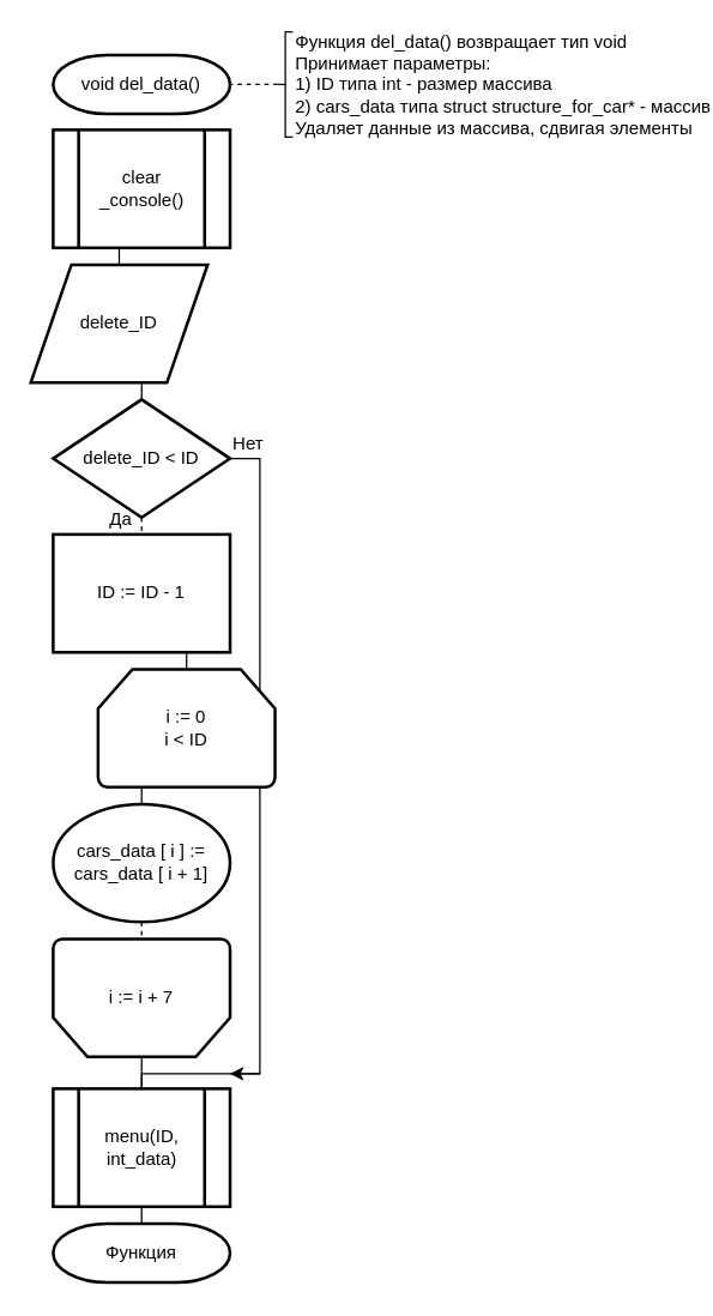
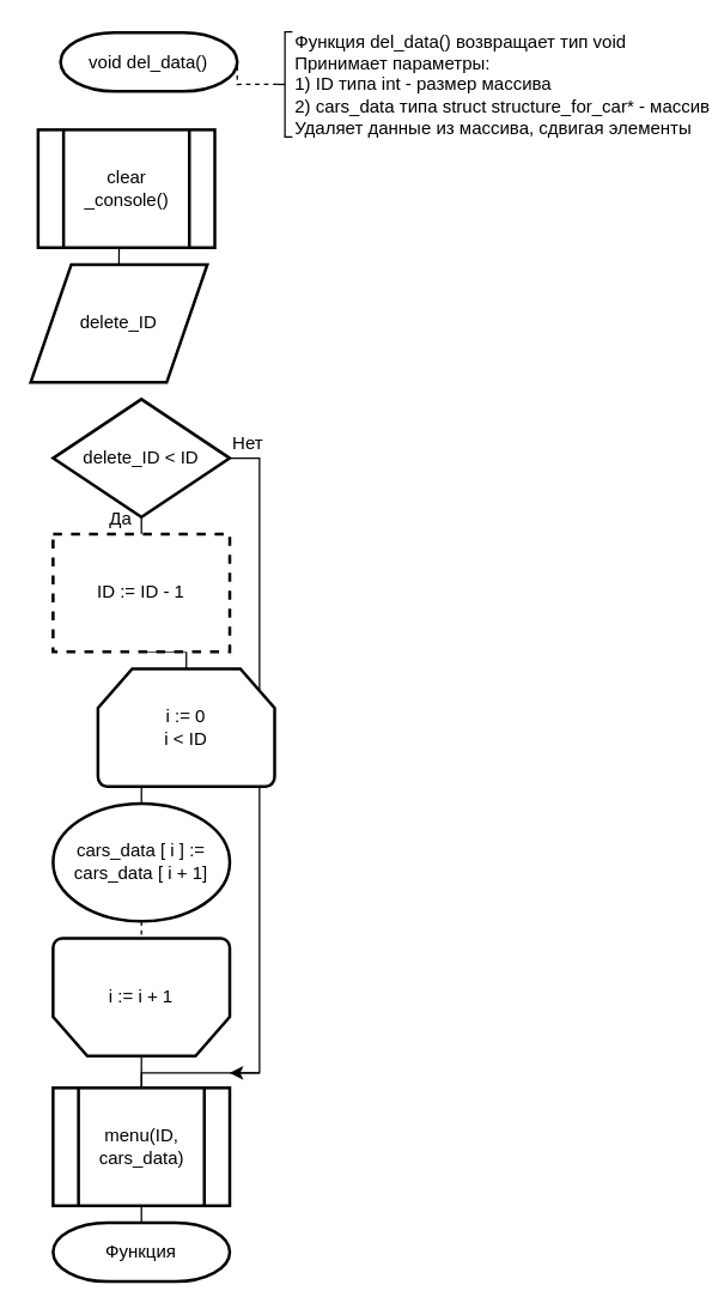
- <mxCell id="2" value="void del_data()" style="strokeWidth=2;html=1;shape=mxgraph.flowchart.terminator;whiteSpace=wrap;" vertex="1" parent="1"><mxGeometry x="35" y="36" width="118.11" height="39.37" as="geometry" /></mxCell>
+ <mxCell id="2" value="void del_data()" style="strokeWidth=2;html=1;shape=mxgraph.flowchart.terminator;whiteSpace=wrap;" vertex="1" parent="1"><mxGeometry x="40" y="21" width="118.11" height="39.37" as="geometry" /></mxCell>
- <mxCell id="4" value="clear&lt;br&gt;_console()" style="verticalLabelPosition=middle;verticalAlign=middle;html=1;shape=process;whiteSpace=wrap;rounded=0;size=0.14;arcSize=6;labelPosition=center;align=center;strokeWidth=2;" vertex="1" parent="1"><mxGeometry x="35" y="86" width="118.11" height="78.74" as="geometry" /></mxCell>
+ <mxCell id="4" value="clear&lt;br&gt;_console()" style="verticalLabelPosition=middle;verticalAlign=middle;html=1;shape=process;whiteSpace=wrap;rounded=0;size=0.14;arcSize=6;labelPosition=center;align=center;strokeWidth=2;" vertex="1" parent="1"><mxGeometry x="25" y="86" width="118.11" height="78.74" as="geometry" /></mxCell>
- <mxCell id="5" style="edgeStyle=orthogonalEdgeStyle;rounded=0;orthogonalLoop=1;jettySize=auto;html=1;exitX=0.5;exitY=1;exitDx=0;exitDy=0;entryX=0.5;entryY=0;entryDx=0;entryDy=0;entryPerimeter=0;endArrow=none;endFill=0;" edge="1" parent="1" source="6" target="9"><mxGeometry relative="1" as="geometry" /></mxCell>
- <mxCell id="7" style="edgeStyle=orthogonalEdgeStyle;rounded=0;orthogonalLoop=1;jettySize=auto;html=1;exitX=0.5;exitY=1;exitDx=0;exitDy=0;exitPerimeter=0;entryX=0.5;entryY=0;entryDx=0;entryDy=0;endArrow=none;endFill=0;dashed=1;" edge="1" parent="1" source="9" target="11"><mxGeometry relative="1" as="geometry" /></mxCell>
+ <mxCell id="7" style="edgeStyle=orthogonalEdgeStyle;rounded=0;orthogonalLoop=1;jettySize=auto;html=1;exitX=0.5;exitY=1;exitDx=0;exitDy=0;exitPerimeter=0;entryX=0.5;entryY=0;entryDx=0;entryDy=0;endArrow=none;endFill=0;" edge="1" parent="1" source="9" target="11"><mxGeometry relative="1" as="geometry" /></mxCell>
- <mxCell id="11" value="ID := ID - 1" style="rounded=0;whiteSpace=wrap;html=1;absoluteArcSize=1;arcSize=14;strokeWidth=2;" vertex="1" parent="1"><mxGeometry x="35" y="356" width="118.11" height="78.74" as="geometry" /></mxCell>
+ <mxCell id="11" value="ID := ID - 1" style="rounded=0;whiteSpace=wrap;html=1;absoluteArcSize=1;arcSize=14;strokeWidth=2;dashed=1;" vertex="1" parent="1"><mxGeometry x="35" y="356" width="118.11" height="78.74" as="geometry" /></mxCell>
- <mxCell id="15" value="i := i + 7" style="strokeWidth=2;html=1;shape=mxgraph.flowchart.loop_limit;whiteSpace=wrap;rounded=0;flipV=1;" vertex="1" parent="1"><mxGeometry x="35" y="626" width="118.11" height="78.74" as="geometry" /></mxCell>
+ <mxCell id="15" value="i := i + 1" style="strokeWidth=2;html=1;shape=mxgraph.flowchart.loop_limit;whiteSpace=wrap;rounded=0;flipV=1;" vertex="1" parent="1"><mxGeometry x="35" y="626" width="118.11" height="78.74" as="geometry" /></mxCell>
- <mxCell id="17" value="menu(ID, int_data)" style="verticalLabelPosition=middle;verticalAlign=middle;html=1;shape=process;whiteSpace=wrap;rounded=0;size=0.14;arcSize=6;labelPosition=center;align=center;strokeWidth=2;" vertex="1" parent="1"><mxGeometry x="35" y="726" width="118.11" height="78.74" as="geometry" /></mxCell>
+ <mxCell id="17" value="menu(ID, cars_data)" style="verticalLabelPosition=middle;verticalAlign=middle;html=1;shape=process;whiteSpace=wrap;rounded=0;size=0.14;arcSize=6;labelPosition=center;align=center;strokeWidth=2;" vertex="1" parent="1"><mxGeometry x="35" y="726" width="118.11" height="78.74" as="geometry" /></mxCell>
